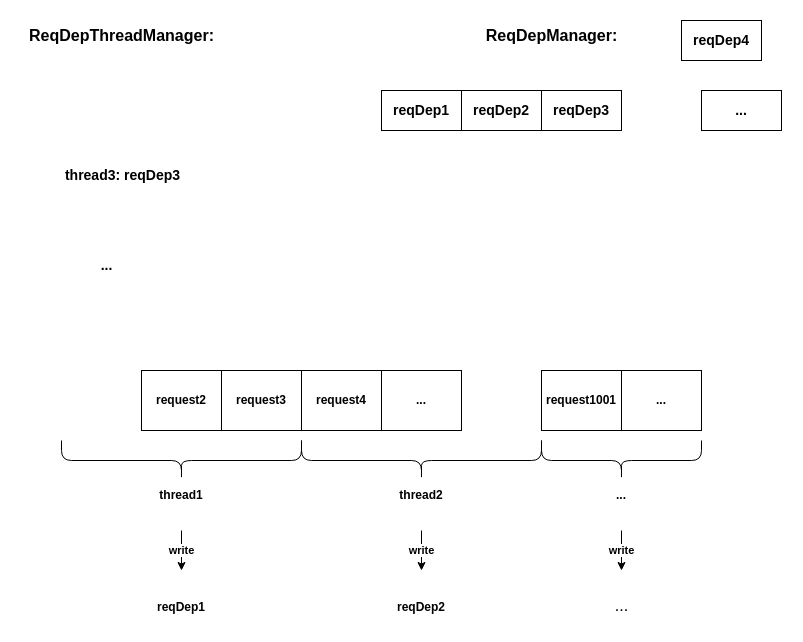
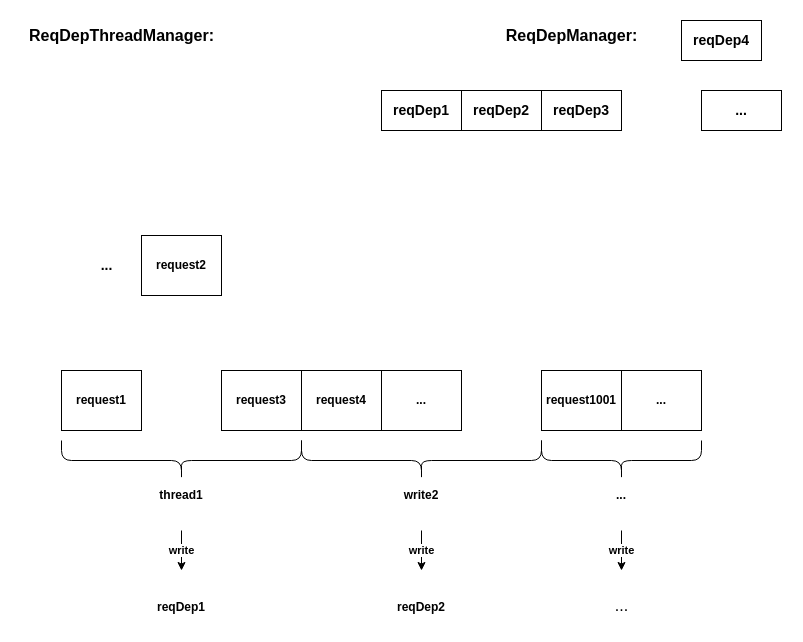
- <mxCell id="27" value="&lt;b&gt;&lt;font style=&quot;font-size: 16px;&quot;&gt;ReqDepManager:&lt;/font&gt;&lt;/b&gt;" style="text;html=1;strokeColor=none;fillColor=none;align=center;verticalAlign=middle;whiteSpace=wrap;rounded=0;" vertex="1" parent="1"><mxGeometry x="451" y="20" width="200.5" height="30" as="geometry" /></mxCell>
+ <mxCell id="27" value="&lt;b&gt;&lt;font style=&quot;font-size: 16px;&quot;&gt;ReqDepManager:&lt;/font&gt;&lt;/b&gt;" style="text;html=1;strokeColor=none;fillColor=none;align=center;verticalAlign=middle;whiteSpace=wrap;rounded=0;" vertex="1" parent="1"><mxGeometry x="471" y="20" width="200.5" height="30" as="geometry" /></mxCell>
- <mxCell id="20" value="&lt;b&gt;&lt;font style=&quot;font-size: 14px;&quot;&gt;thread3: reqDep3&lt;/font&gt;&lt;/b&gt;" style="text;html=1;align=center;verticalAlign=middle;resizable=0;points=[];autosize=1;strokeColor=none;fillColor=none;strokeWidth=12;" vertex="1" parent="1"><mxGeometry x="51.5" y="160" width="140" height="30" as="geometry" /></mxCell>
+ <mxCell id="2" value="request1" style="rounded=0;whiteSpace=wrap;html=1;fontStyle=1" vertex="1" parent="1"><mxGeometry x="61" y="370" width="80" height="60" as="geometry" /></mxCell>
- <mxCell id="3" value="request2" style="rounded=0;whiteSpace=wrap;html=1;fontStyle=1" vertex="1" parent="1"><mxGeometry x="141" y="370" width="80" height="60" as="geometry" /></mxCell>
+ <mxCell id="3" value="request2" style="rounded=0;whiteSpace=wrap;html=1;fontStyle=1" vertex="1" parent="1"><mxGeometry x="141" y="235" width="80" height="60" as="geometry" /></mxCell>
- <mxCell id="14" value="thread2" style="text;html=1;strokeColor=none;fillColor=none;align=center;verticalAlign=middle;whiteSpace=wrap;rounded=0;fontStyle=1" vertex="1" parent="13"><mxGeometry x="90" y="40" width="60" height="30" as="geometry" /></mxCell>
+ <mxCell id="14" value="write2" style="text;html=1;strokeColor=none;fillColor=none;align=center;verticalAlign=middle;whiteSpace=wrap;rounded=0;fontStyle=1" vertex="1" parent="13"><mxGeometry x="90" y="40" width="60" height="30" as="geometry" /></mxCell>
